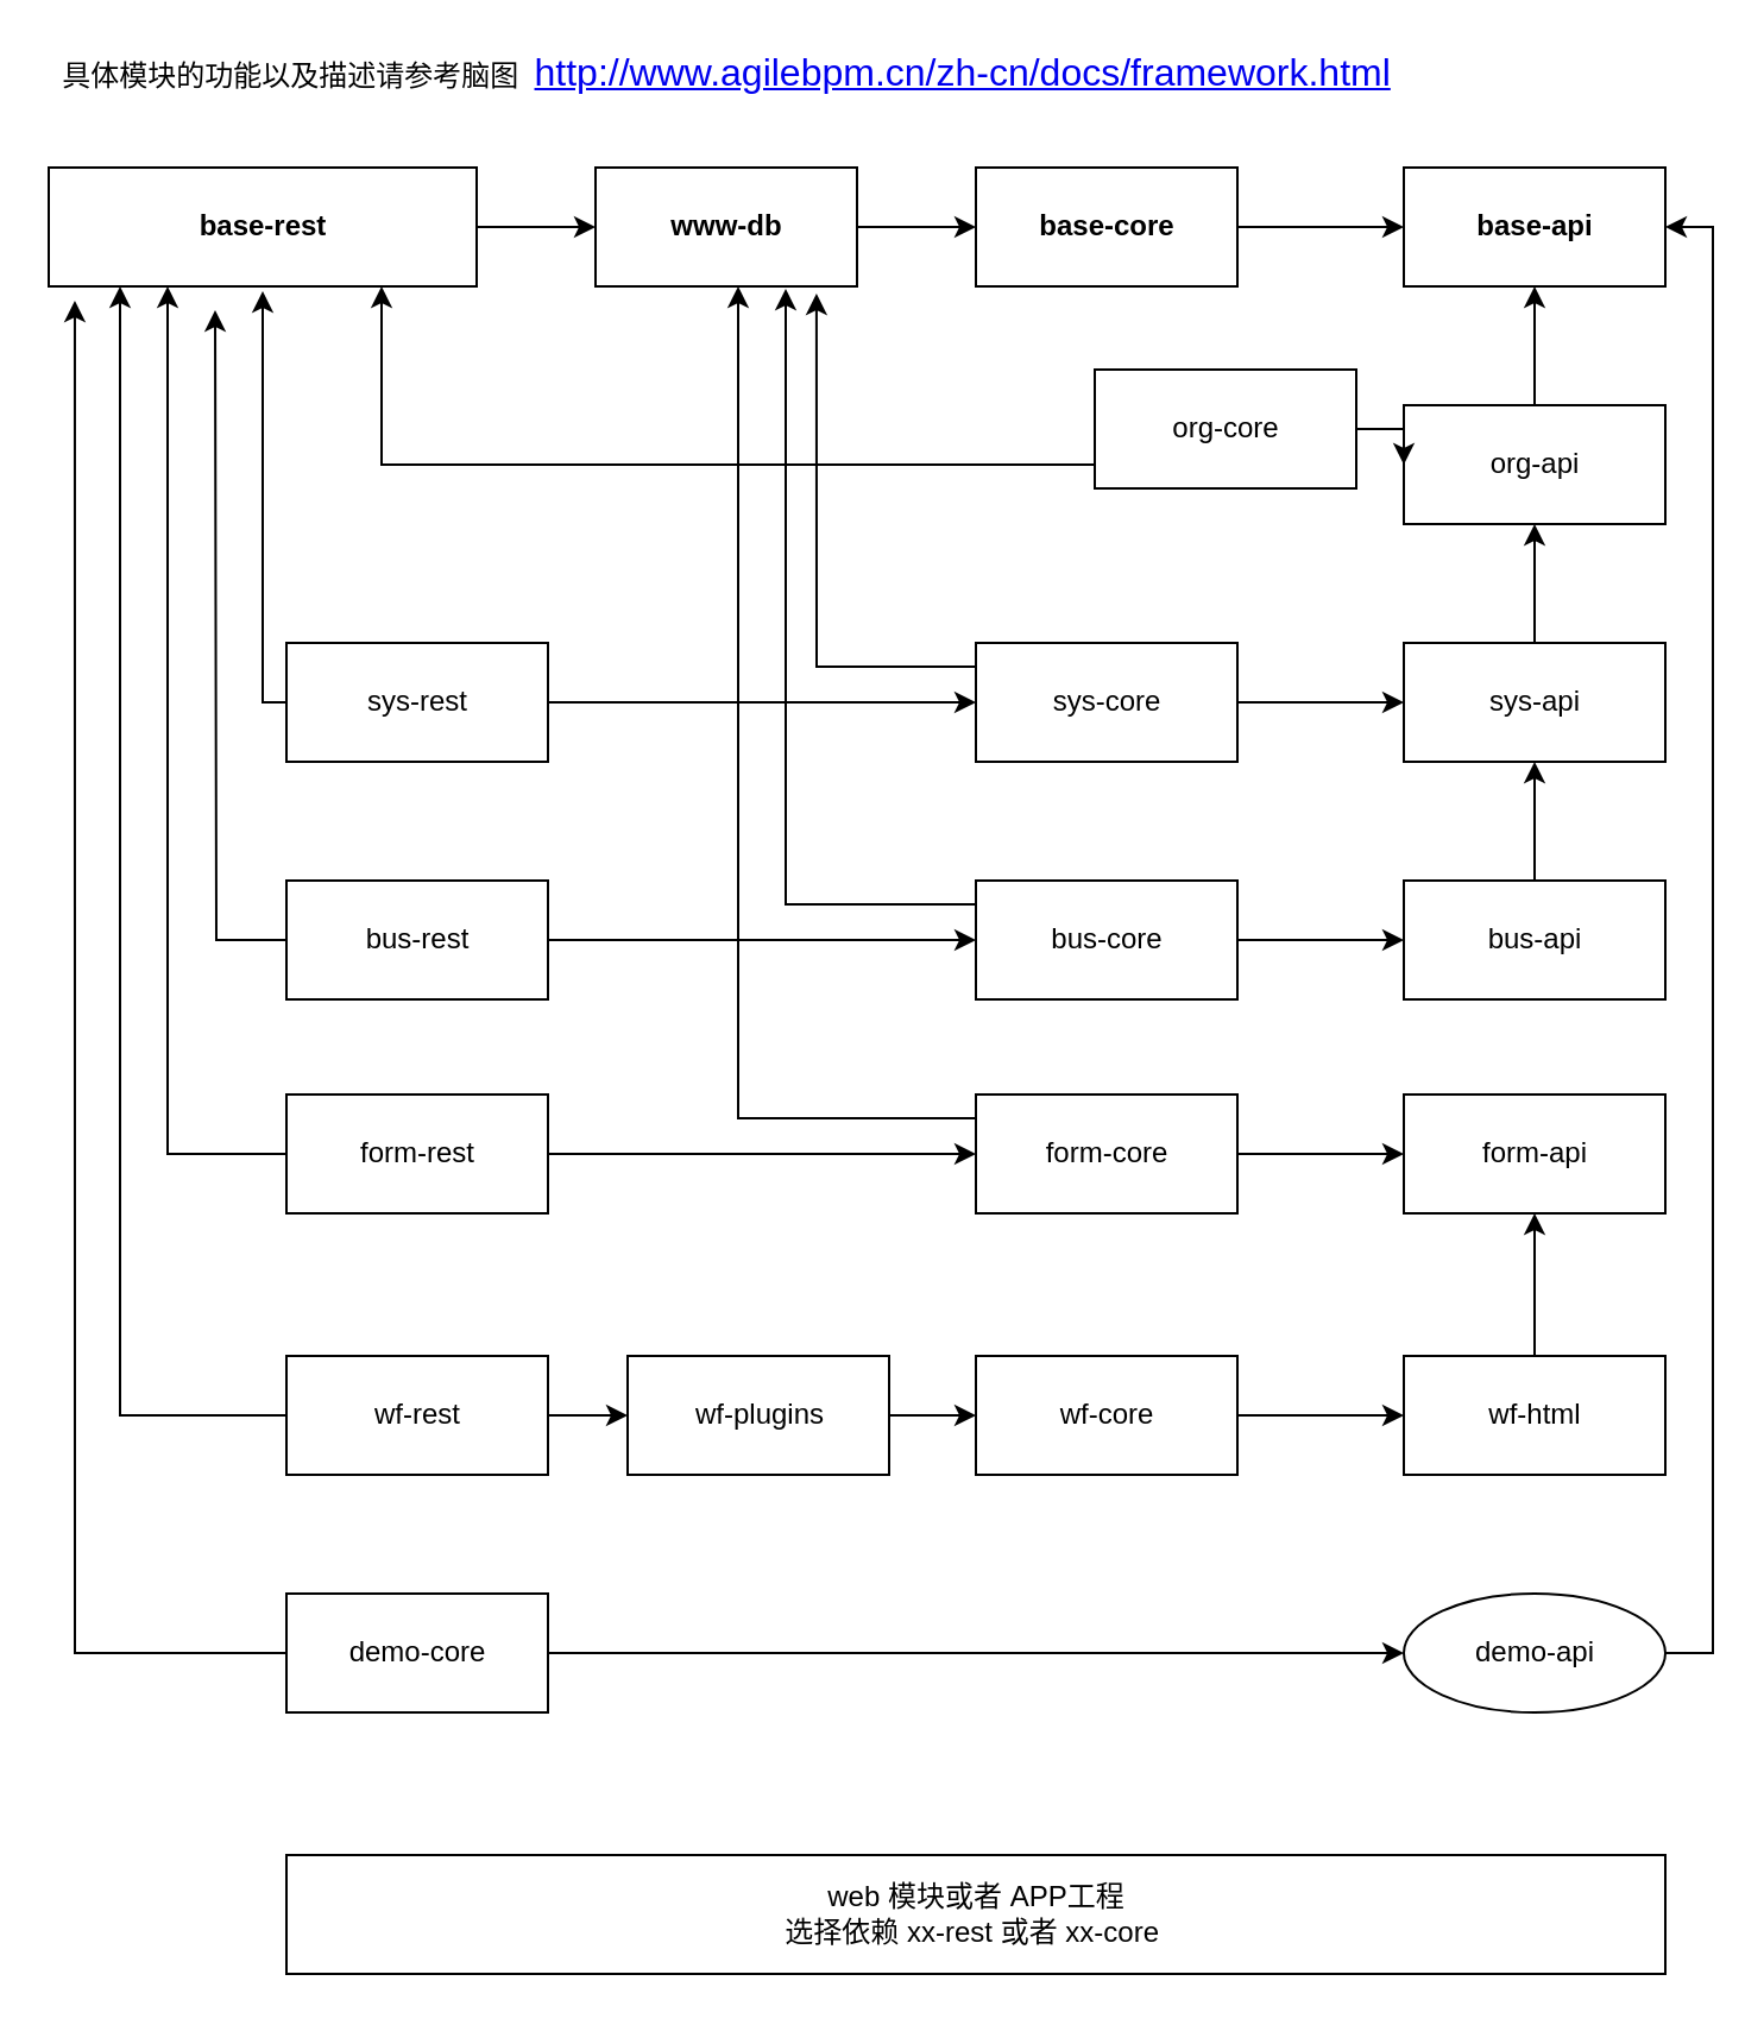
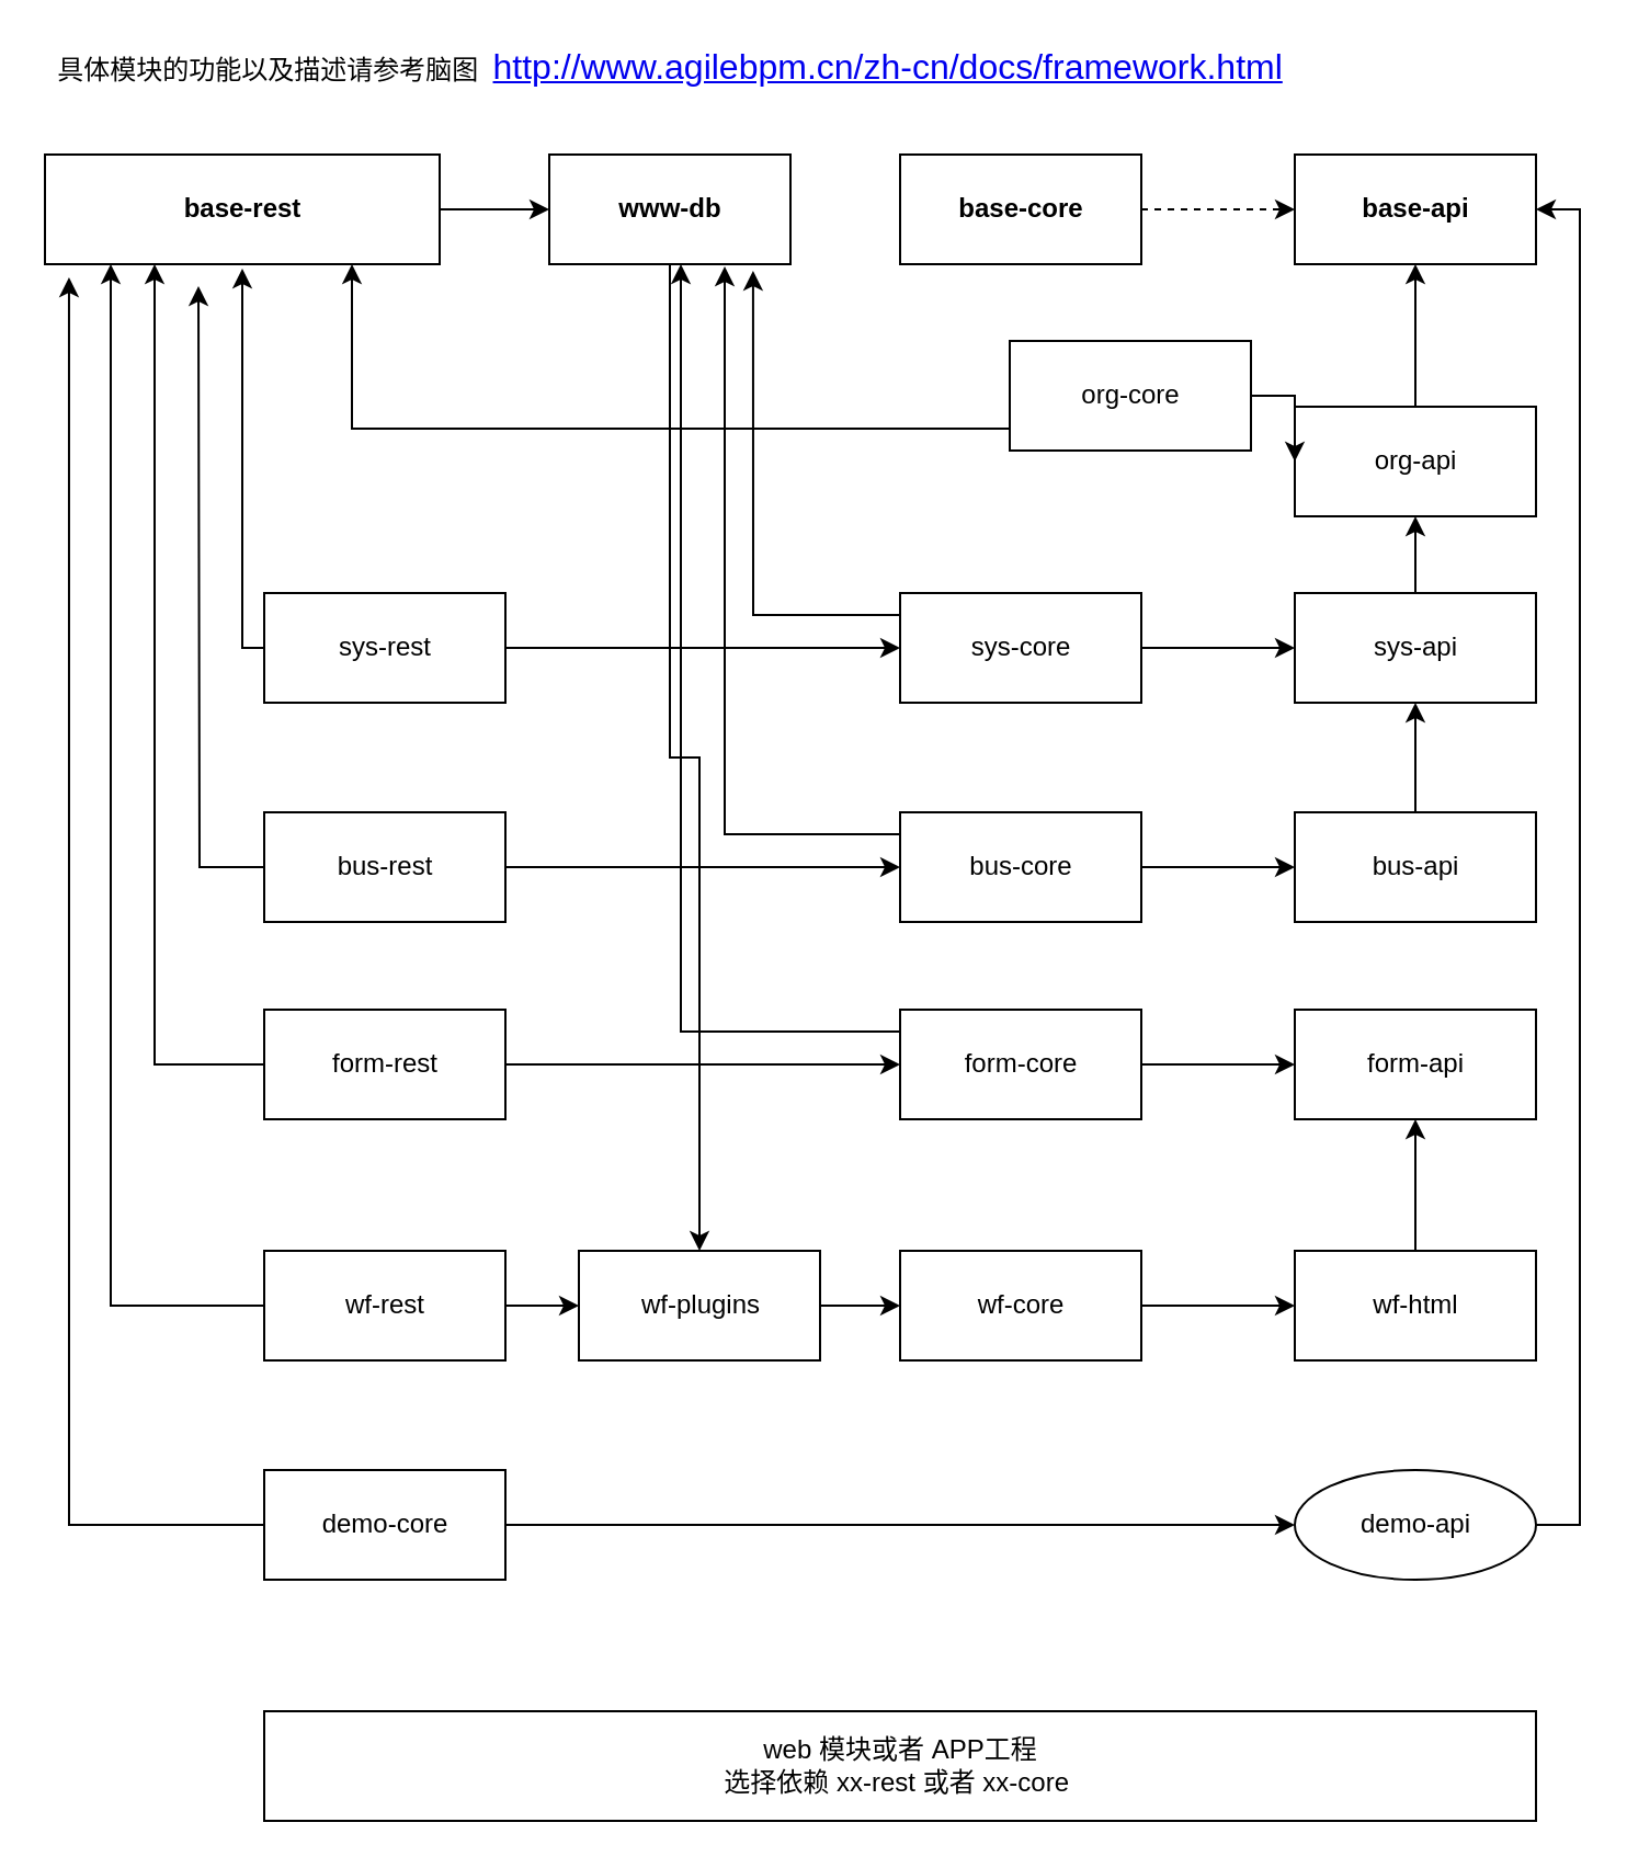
- <mxCell id="4" value="" style="edgeStyle=orthogonalEdgeStyle;rounded=0;orthogonalLoop=1;jettySize=auto;html=1;" edge="1" parent="1" source="5" target="7"><mxGeometry relative="1" as="geometry" /></mxCell>
+ <mxCell id="4" value="" style="edgeStyle=orthogonalEdgeStyle;rounded=0;orthogonalLoop=1;jettySize=auto;html=1;" edge="1" parent="1" source="5" target="43"><mxGeometry relative="1" as="geometry" /></mxCell>
- <mxCell id="6" value="" style="edgeStyle=orthogonalEdgeStyle;rounded=0;orthogonalLoop=1;jettySize=auto;html=1;" edge="1" parent="1" source="7" target="8"><mxGeometry relative="1" as="geometry" /></mxCell>
+ <mxCell id="6" value="" style="edgeStyle=orthogonalEdgeStyle;rounded=0;orthogonalLoop=1;jettySize=auto;html=1;dashed=1;" edge="1" parent="1" source="7" target="8"><mxGeometry relative="1" as="geometry" /></mxCell>
- <mxCell id="12" value="org-api" style="html=1;" vertex="1" parent="1"><mxGeometry x="590" y="170" width="110" height="50" as="geometry" /></mxCell>
+ <mxCell id="12" value="org-api" style="html=1;" vertex="1" parent="1"><mxGeometry x="590" y="185" width="110" height="50" as="geometry" /></mxCell>
